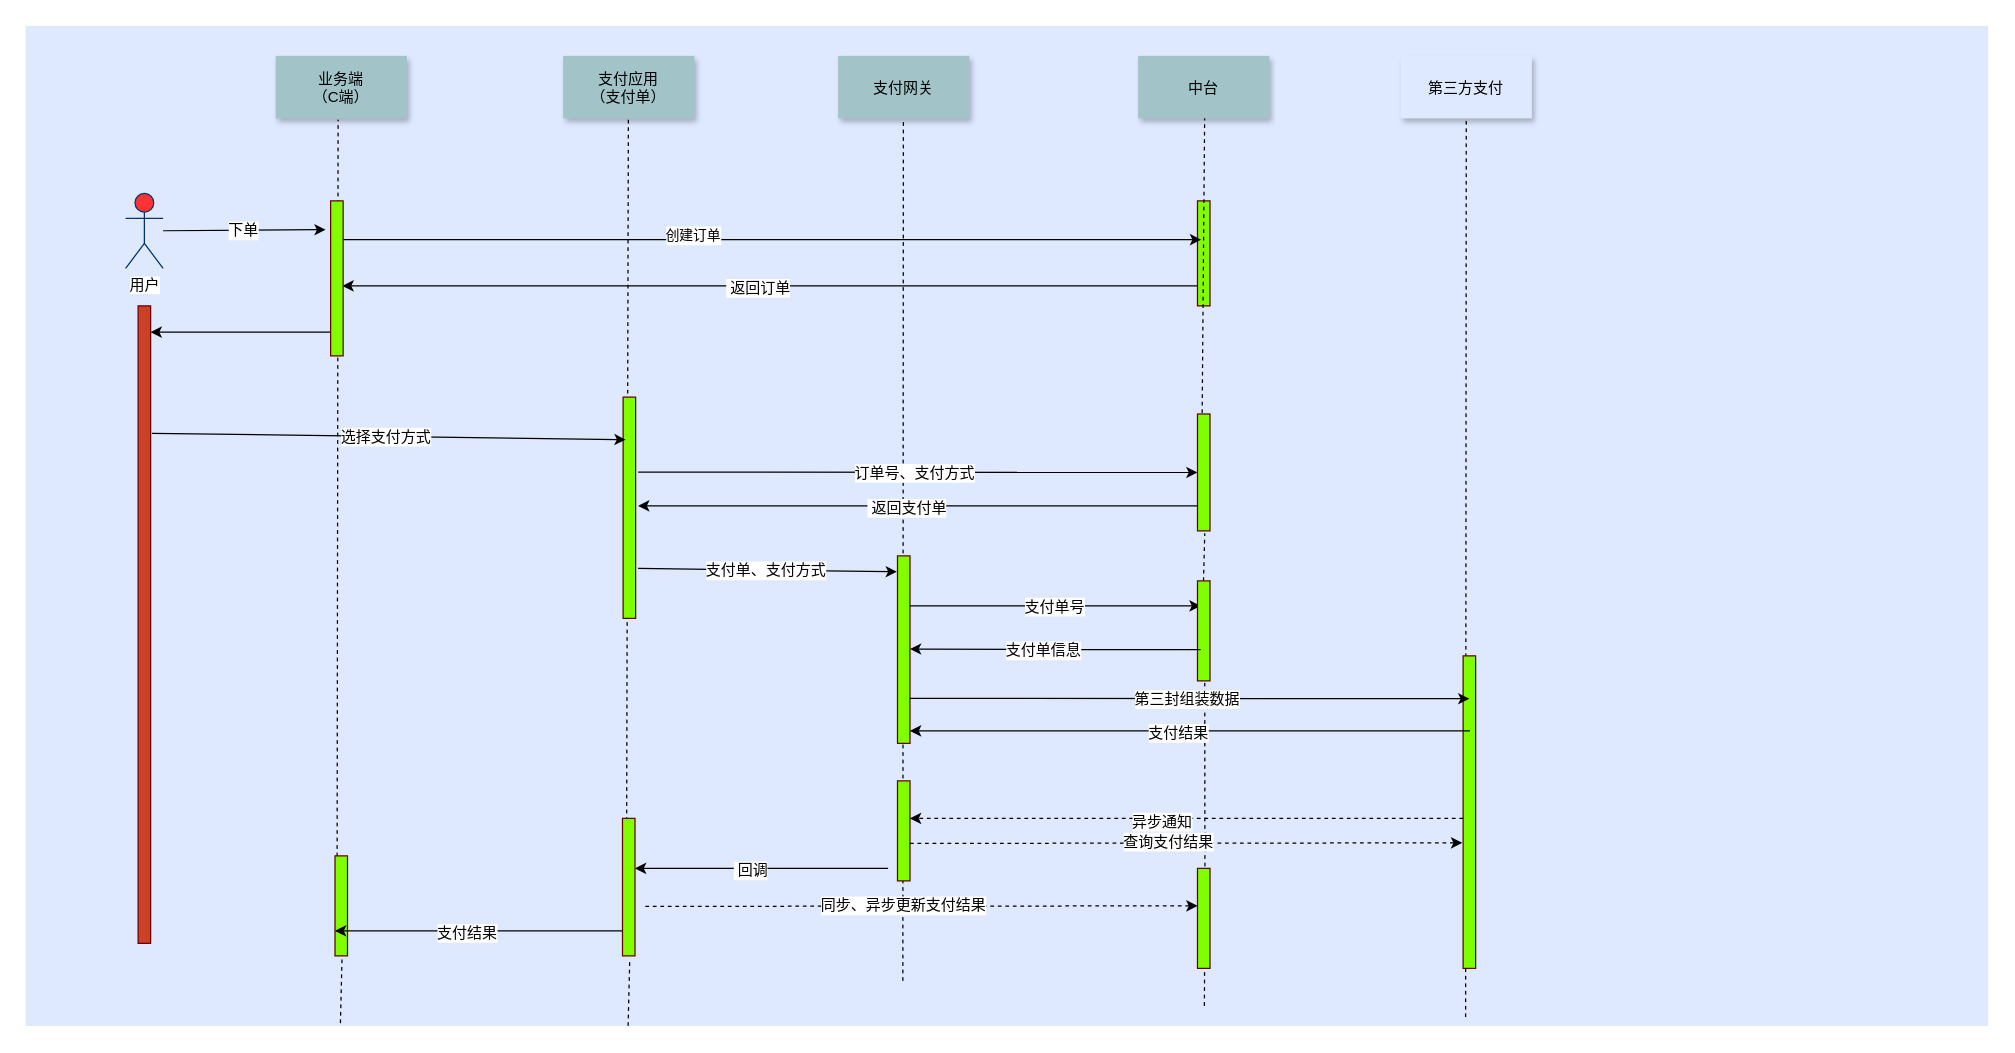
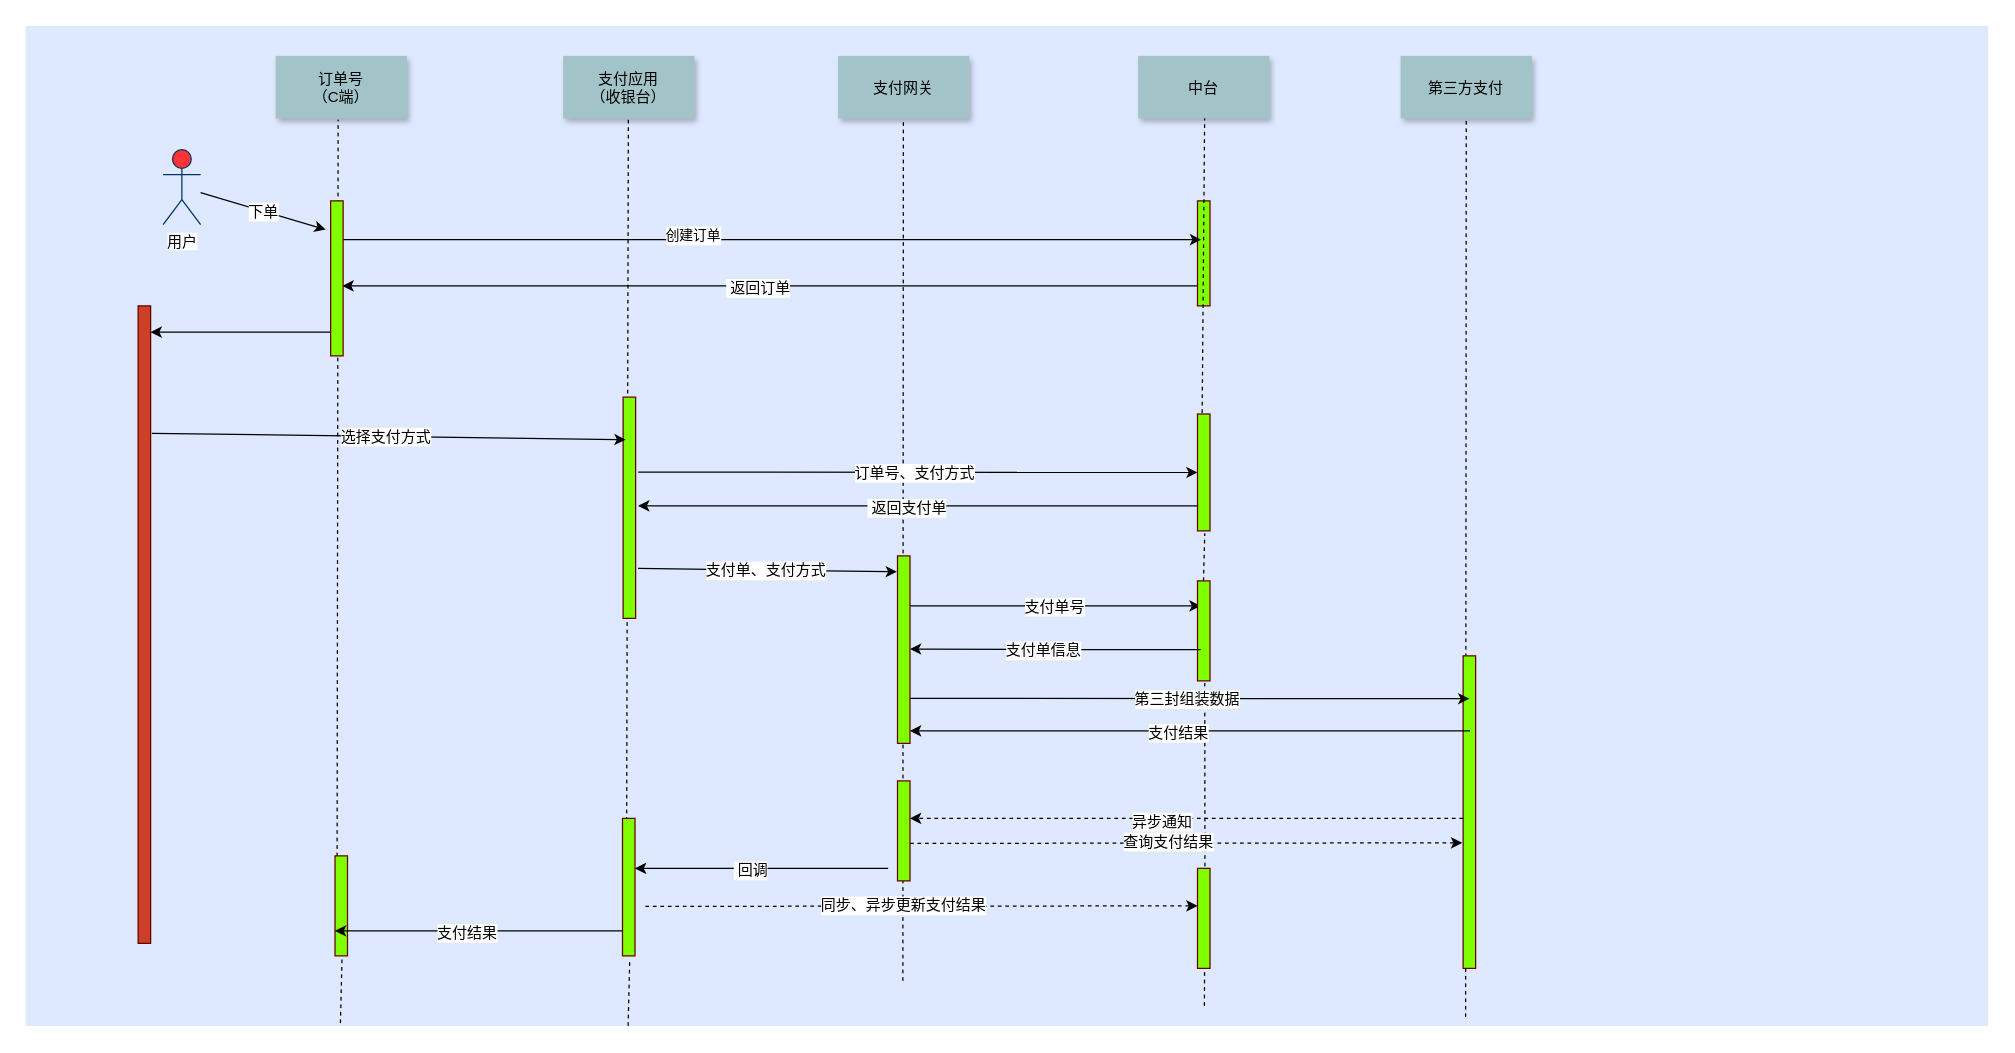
- <mxCell id="9" value="业务端&#10;（C端）" style="shadow=1;fillColor=#A2C4C9;strokeColor=none" parent="1" vertex="1"><mxGeometry x="220" y="44" width="105" height="50" as="geometry" /></mxCell>
+ <mxCell id="9" value="订单号&#10;（C端）" style="shadow=1;fillColor=#A2C4C9;strokeColor=none" parent="1" vertex="1"><mxGeometry x="220" y="44" width="105" height="50" as="geometry" /></mxCell>
- <mxCell id="4" value="支付应用&#10;（支付单）" style="shadow=1;fillColor=#A2C4C9;strokeColor=none" parent="1" vertex="1"><mxGeometry x="450" y="44" width="105" height="50" as="geometry" /></mxCell>
+ <mxCell id="4" value="支付应用&#10;（收银台）" style="shadow=1;fillColor=#A2C4C9;strokeColor=none" parent="1" vertex="1"><mxGeometry x="450" y="44" width="105" height="50" as="geometry" /></mxCell>
- <mxCell id="7" value="第三方支付" style="shadow=1;fillColor=#dee8ff;strokeColor=none;" parent="1" vertex="1"><mxGeometry x="1120" y="44" width="105" height="50" as="geometry" /></mxCell>
+ <mxCell id="7" value="第三方支付" style="shadow=1;fillColor=#A2C4C9;strokeColor=none" parent="1" vertex="1"><mxGeometry x="1120" y="44" width="105" height="50" as="geometry" /></mxCell>
- <mxCell id="3" value="用户" style="shape=umlActor;verticalLabelPosition=bottom;labelBackgroundColor=#ffffff;verticalAlign=top;html=1;outlineConnect=0;strokeColor=#003366;fillColor=#FF3333;" parent="1" vertex="1"><mxGeometry x="100" y="154" width="30" height="60" as="geometry" /></mxCell>
+ <mxCell id="3" value="用户" style="shape=umlActor;verticalLabelPosition=bottom;labelBackgroundColor=#ffffff;verticalAlign=top;html=1;outlineConnect=0;strokeColor=#003366;fillColor=#FF3333;" parent="1" vertex="1"><mxGeometry x="130" y="119" width="30" height="60" as="geometry" /></mxCell>
